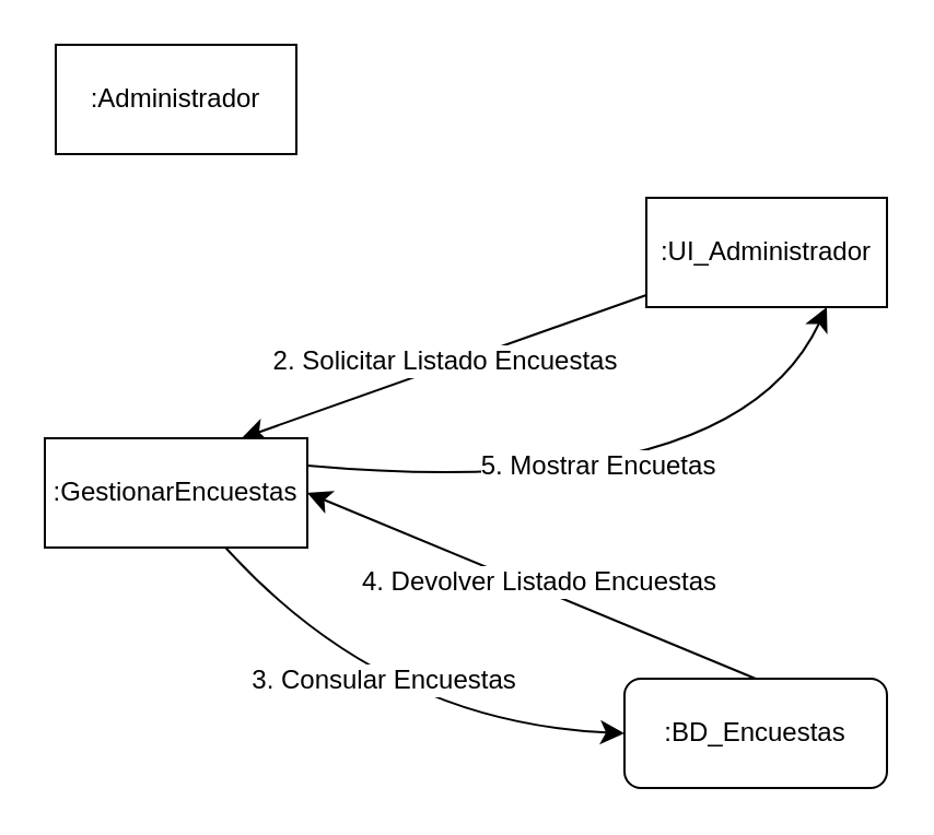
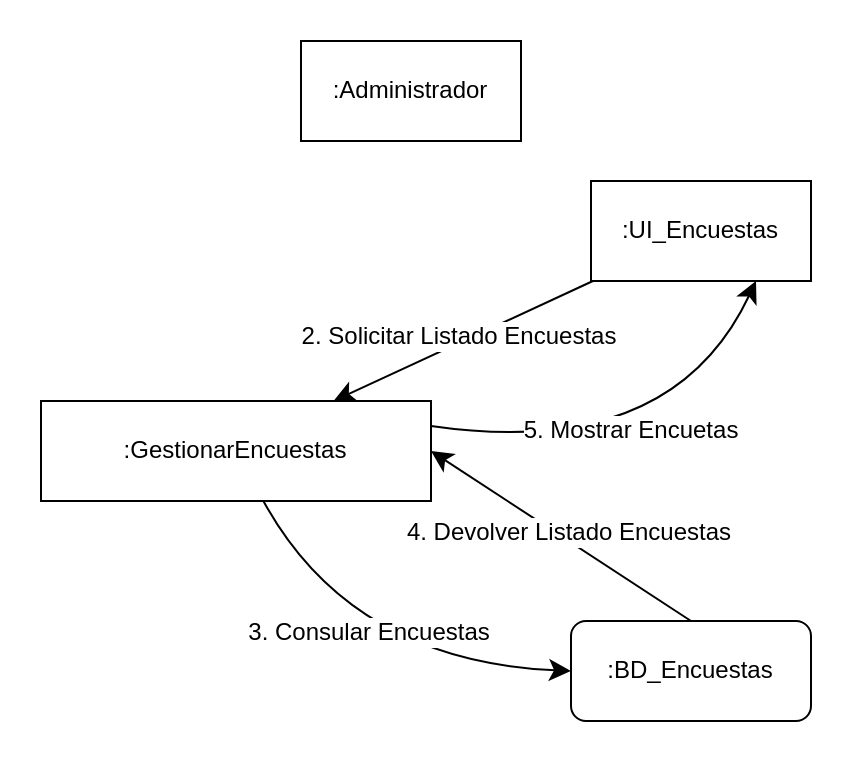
- <mxCell id="2" value=":Administrador" style="html=1;whiteSpace=wrap;" vertex="1" parent="1"><mxGeometry x="25" y="20" width="110" height="50" as="geometry" /></mxCell>
+ <mxCell id="2" value=":Administrador" style="html=1;whiteSpace=wrap;" vertex="1" parent="1"><mxGeometry x="150" y="20" width="110" height="50" as="geometry" /></mxCell>
- <mxCell id="5" value=":UI_Administrador" style="html=1;whiteSpace=wrap;" vertex="1" parent="1"><mxGeometry x="295" y="90" width="110" height="50" as="geometry" /></mxCell>
+ <mxCell id="5" value=":UI_Encuestas" style="html=1;whiteSpace=wrap;" vertex="1" parent="1"><mxGeometry x="295" y="90" width="110" height="50" as="geometry" /></mxCell>
- <mxCell id="10" value=":GestionarEncuestas" style="html=1;whiteSpace=wrap;" vertex="1" parent="1"><mxGeometry x="20" y="200" width="120" height="50" as="geometry" /></mxCell>
+ <mxCell id="10" value=":GestionarEncuestas" style="html=1;whiteSpace=wrap;" vertex="1" parent="1"><mxGeometry x="20" y="200" width="195" height="50" as="geometry" /></mxCell>
